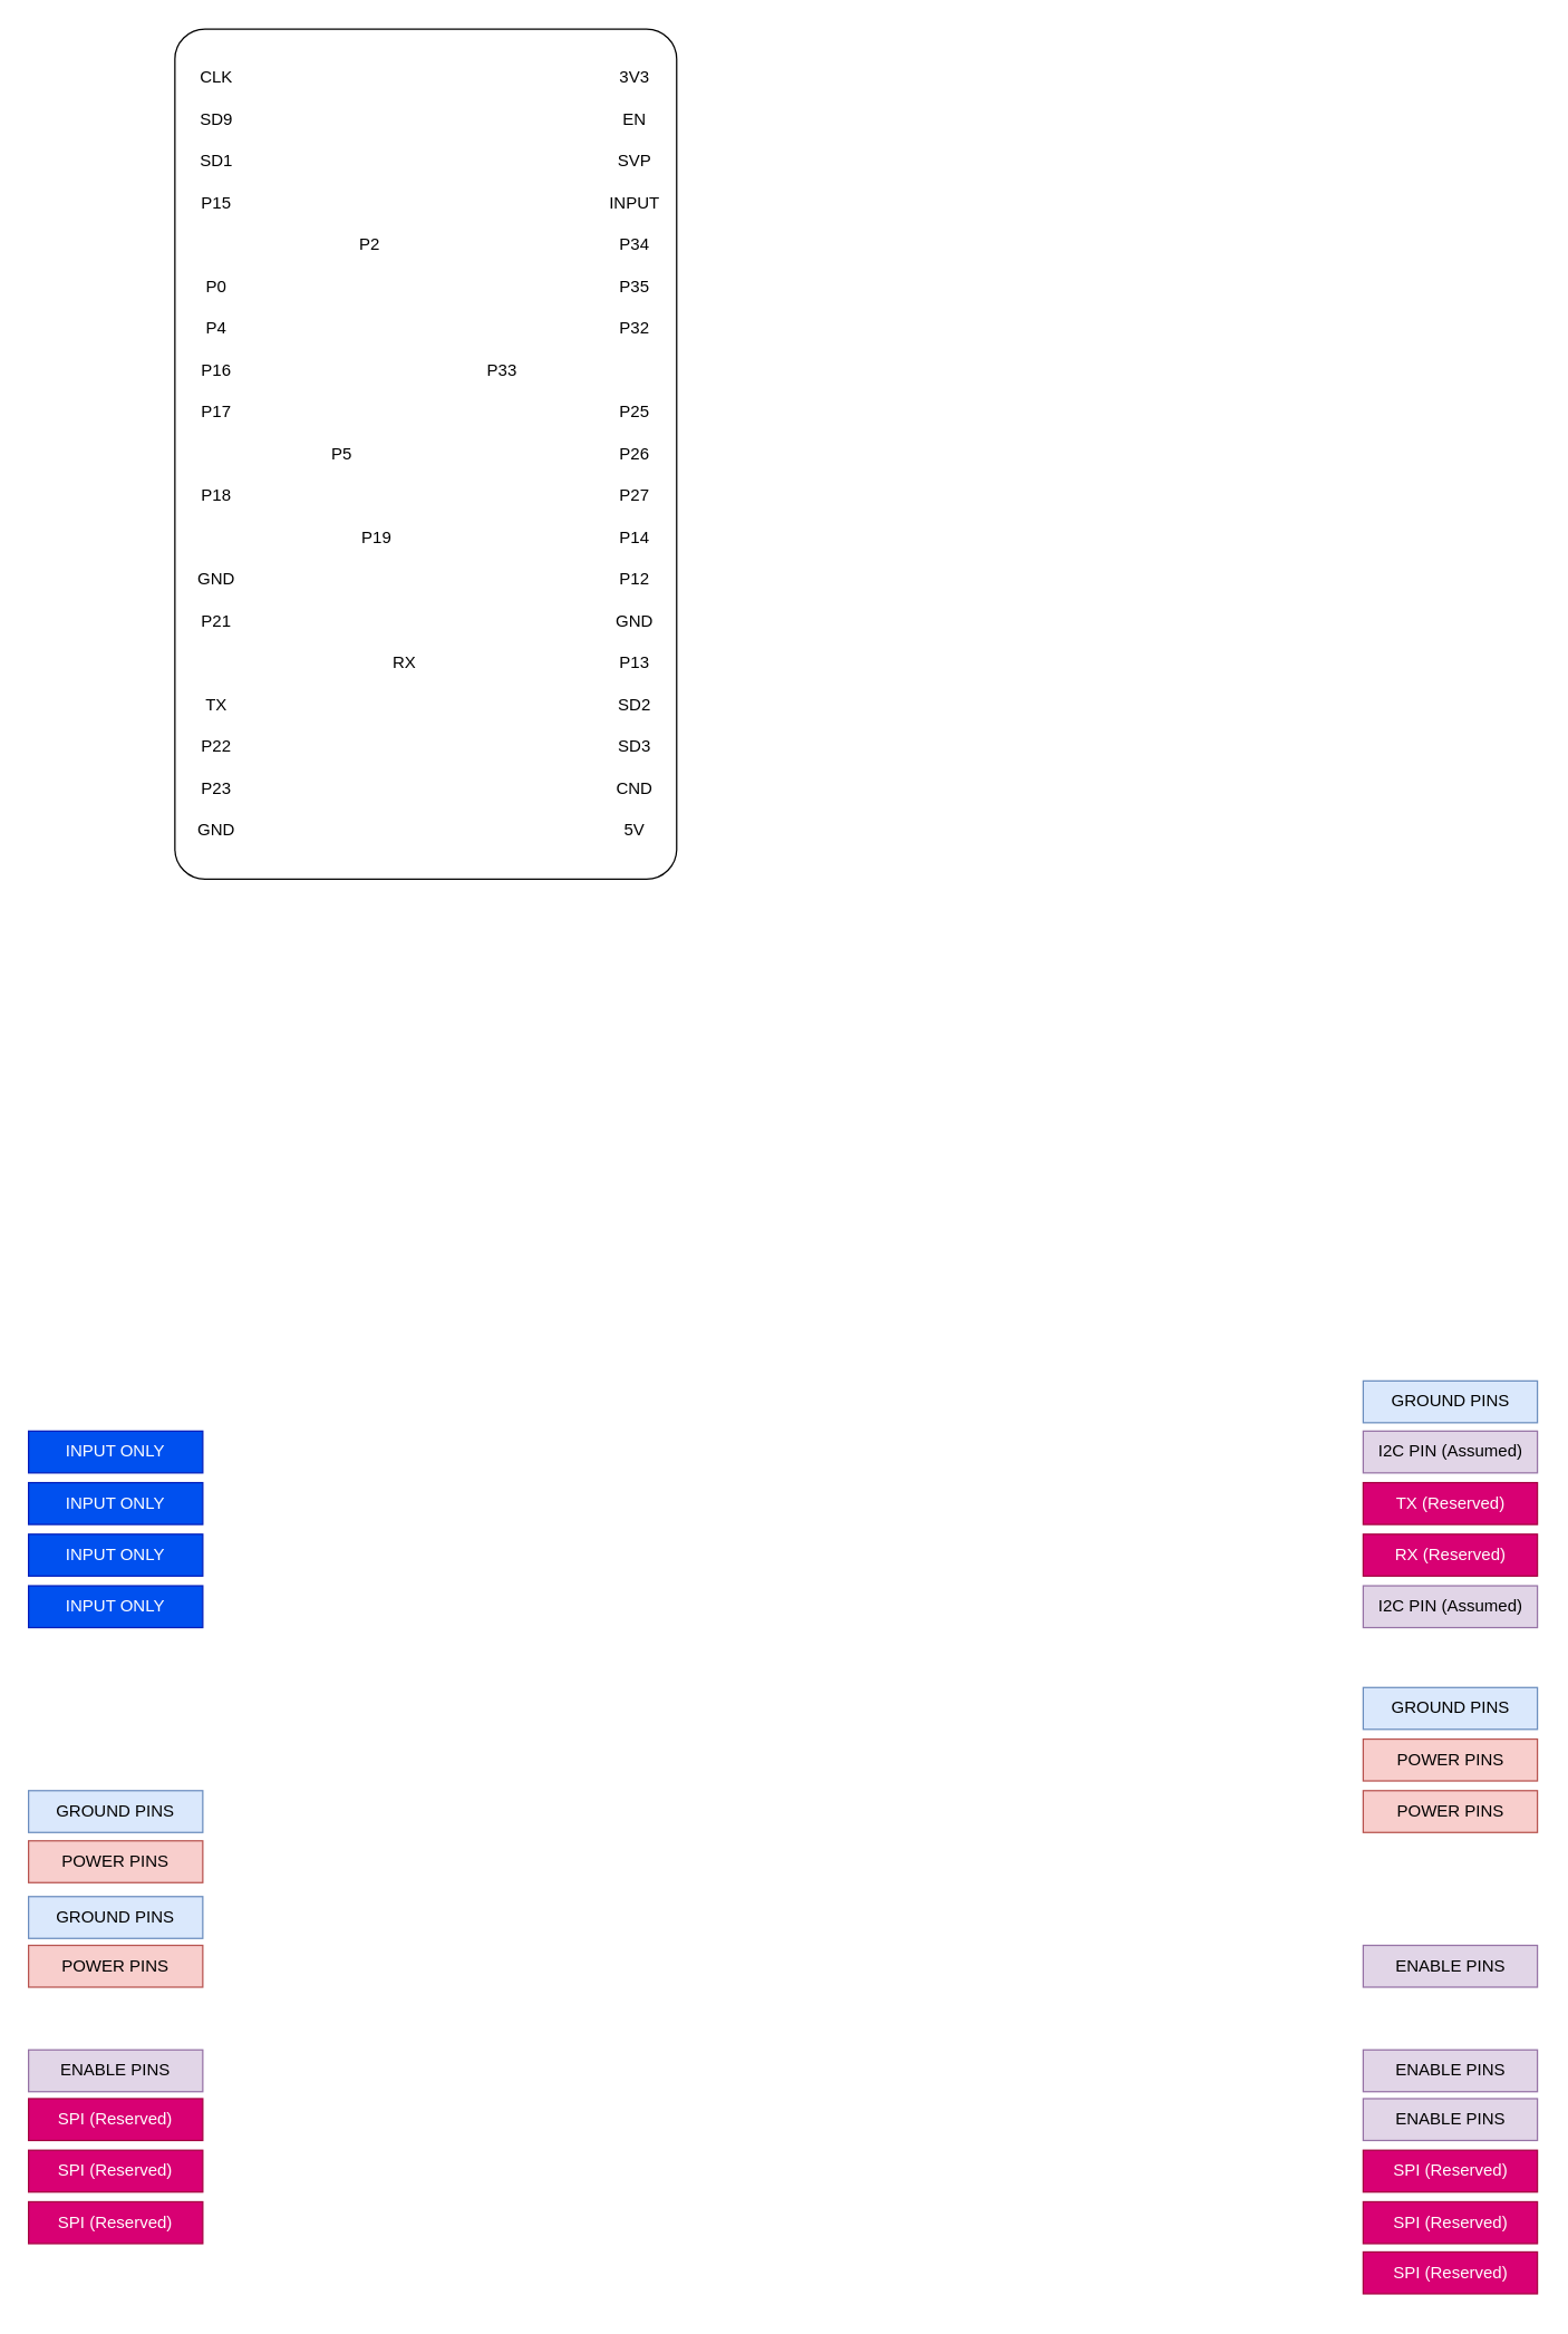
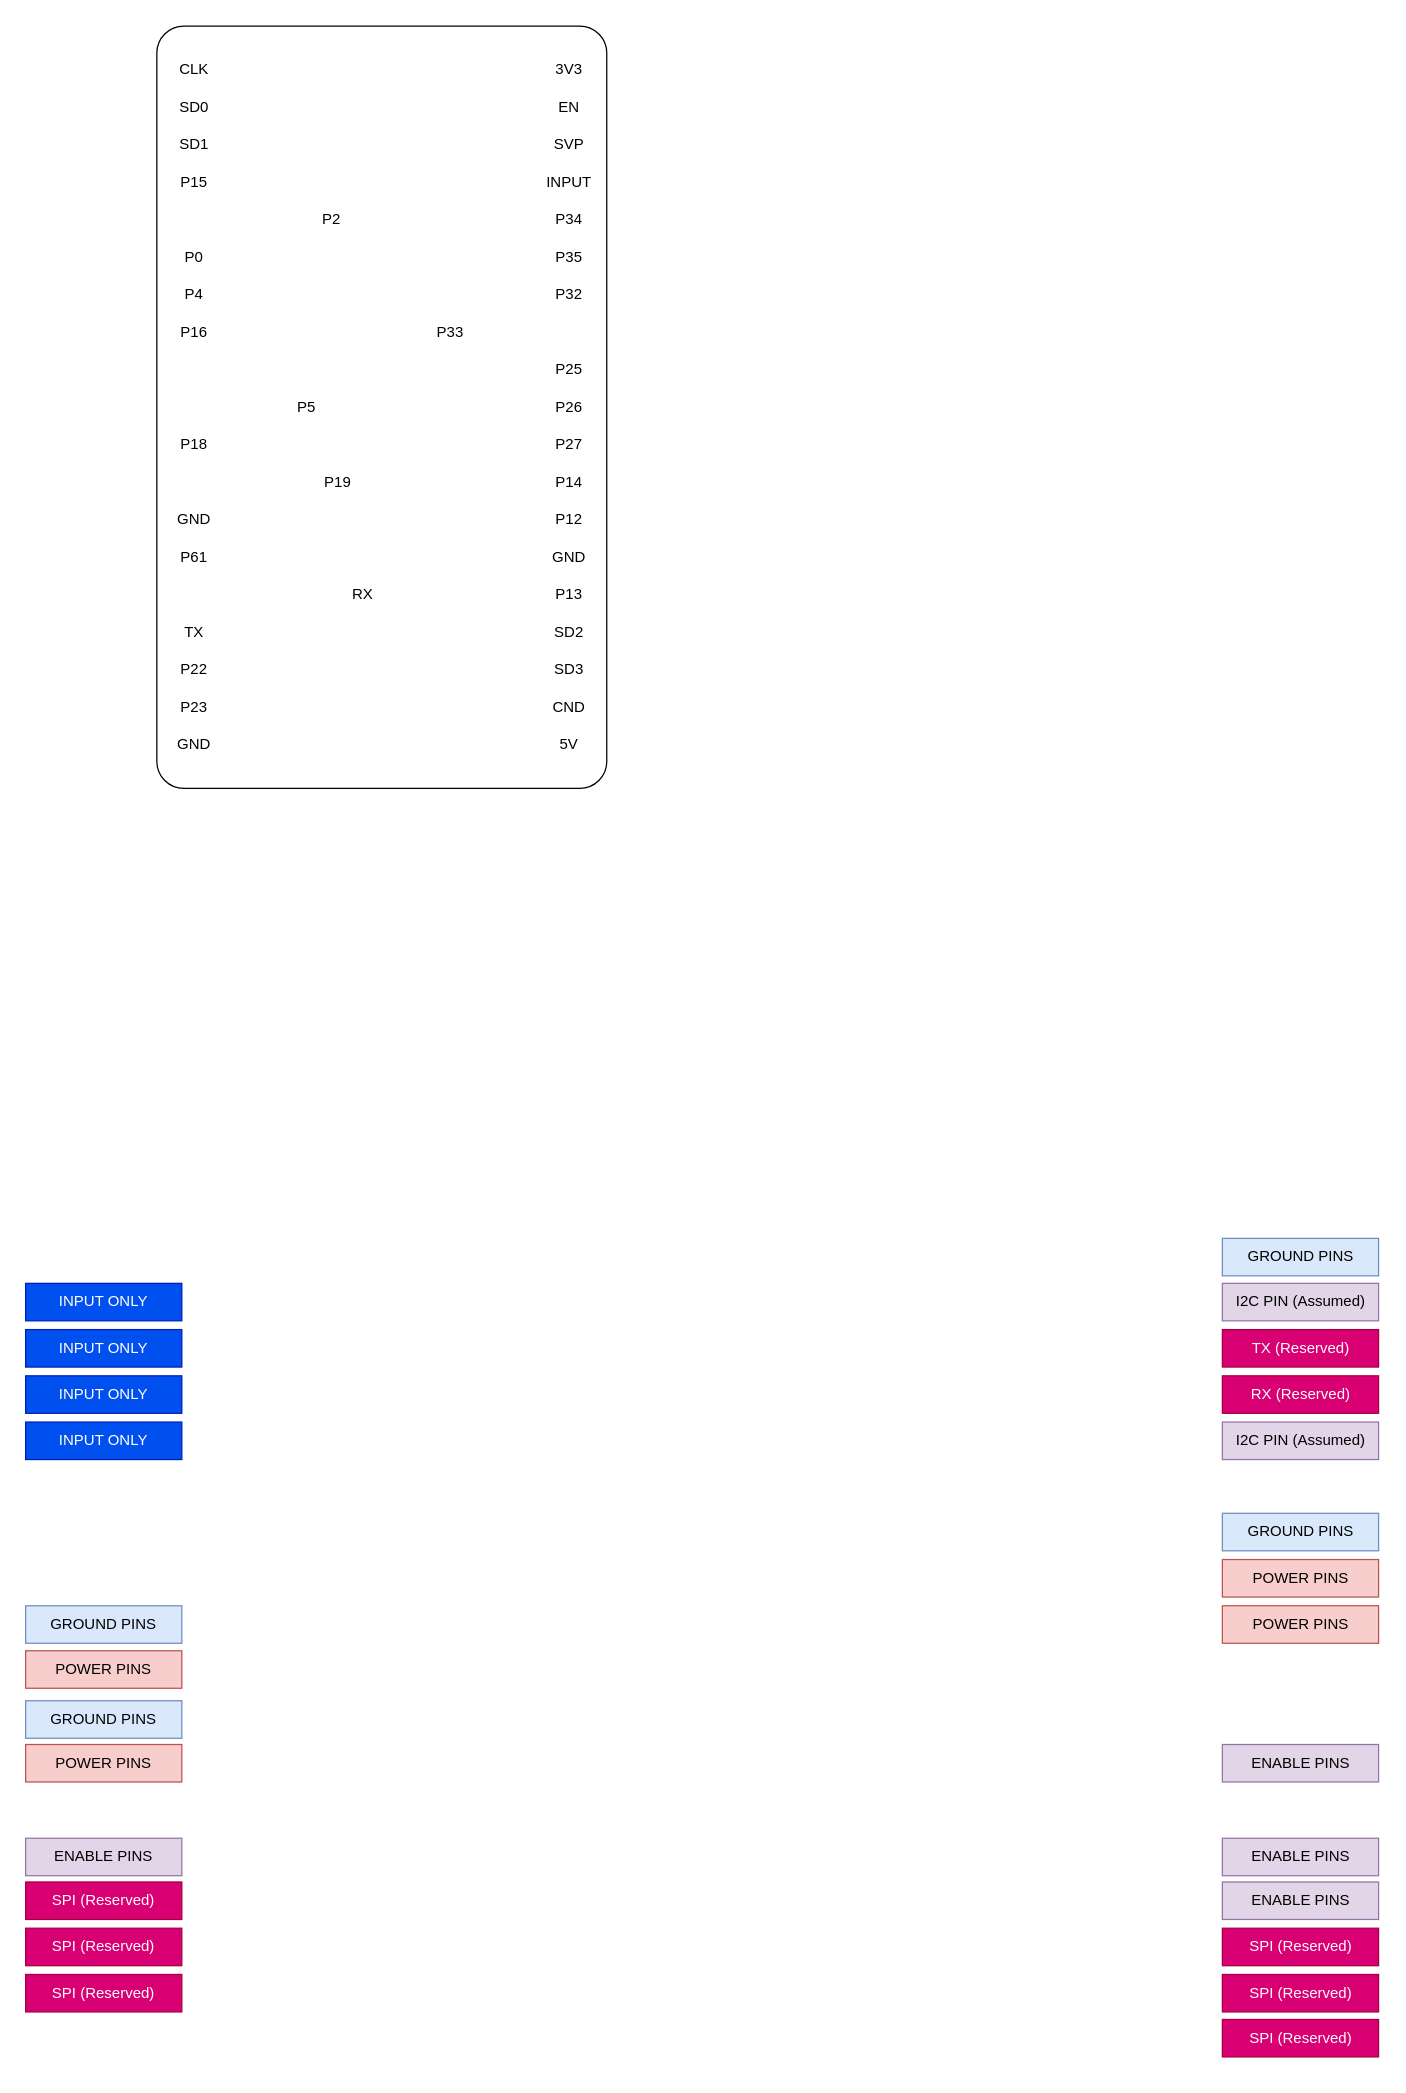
- <mxCell id="4" value="SD9" style="text;html=1;align=center;verticalAlign=middle;whiteSpace=wrap;rounded=0;" vertex="1" parent="1"><mxGeometry x="125" y="70" width="60" height="30" as="geometry" /></mxCell>
+ <mxCell id="4" value="SD0" style="text;html=1;align=center;verticalAlign=middle;whiteSpace=wrap;rounded=0;" vertex="1" parent="1"><mxGeometry x="125" y="70" width="60" height="30" as="geometry" /></mxCell>
- <mxCell id="11" value="&lt;div&gt;P17&lt;/div&gt;" style="text;html=1;align=center;verticalAlign=middle;whiteSpace=wrap;rounded=0;" vertex="1" parent="1"><mxGeometry x="125" y="280" width="60" height="30" as="geometry" /></mxCell>
- <mxCell id="16" value="P21" style="text;html=1;align=center;verticalAlign=middle;whiteSpace=wrap;rounded=0;" vertex="1" parent="1"><mxGeometry x="125" y="430" width="60" height="30" as="geometry" /></mxCell>
+ <mxCell id="16" value="P61" style="text;html=1;align=center;verticalAlign=middle;whiteSpace=wrap;rounded=0;" vertex="1" parent="1"><mxGeometry x="125" y="430" width="60" height="30" as="geometry" /></mxCell>
